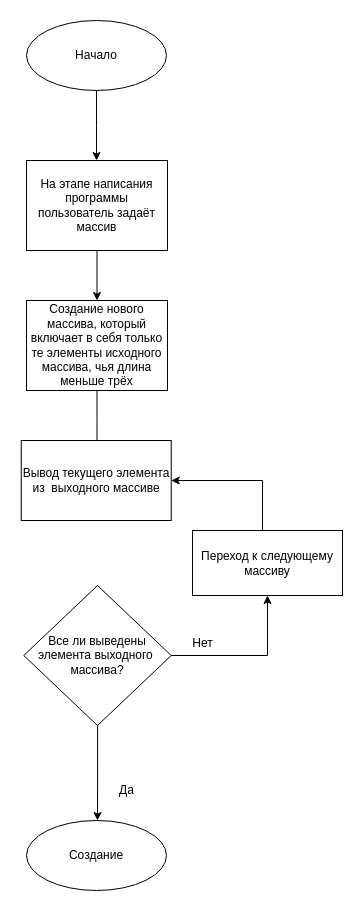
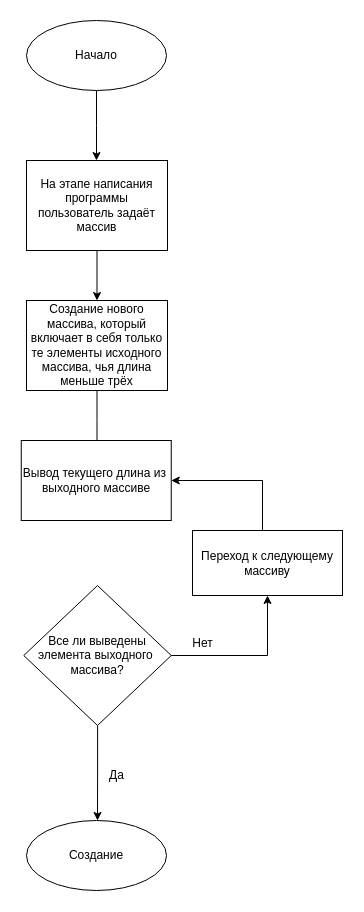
- <mxCell id="11" value="Вывод текущего элемента из&amp;nbsp; выходного массиве" style="rounded=0;whiteSpace=wrap;html=1;" vertex="1" parent="1"><mxGeometry x="20.75" y="440" width="150" height="80" as="geometry" /></mxCell>
+ <mxCell id="11" value="Вывод текущего длина из&amp;nbsp; выходного массиве" style="rounded=0;whiteSpace=wrap;html=1;" vertex="1" parent="1"><mxGeometry x="20.75" y="440" width="150" height="80" as="geometry" /></mxCell>
- <mxCell id="15" value="Да" style="text;html=1;align=center;verticalAlign=middle;resizable=0;points=[];autosize=1;strokeColor=none;fillColor=none;" vertex="1" parent="1"><mxGeometry x="106" y="775" width="40" height="30" as="geometry" /></mxCell>
+ <mxCell id="15" value="Да" style="text;html=1;align=center;verticalAlign=middle;resizable=0;points=[];autosize=1;strokeColor=none;fillColor=none;" vertex="1" parent="1"><mxGeometry x="96" y="760" width="40" height="30" as="geometry" /></mxCell>
